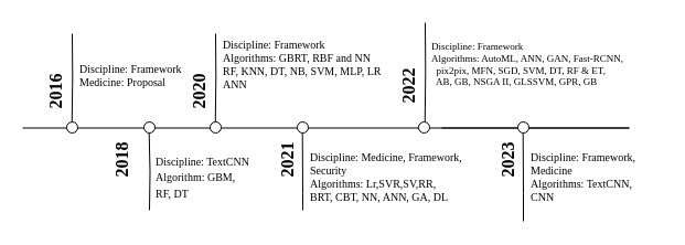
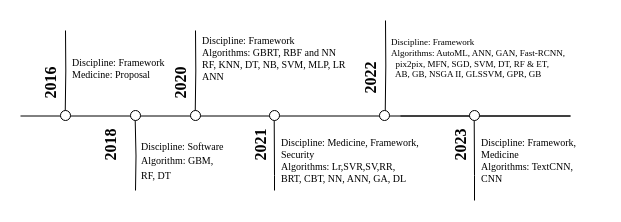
- <mxCell id="10" value="&lt;font style=&quot;font-size: 10px;&quot;&gt;Discipline: TextCNN&lt;br&gt;Algorithm: GBM,&lt;br&gt;RF, DT&lt;/font&gt;" style="text;html=1;align=left;verticalAlign=middle;resizable=0;points=[];autosize=1;strokeColor=none;fillColor=none;fontSize=12;fontFamily=Times New Roman;" parent="1" vertex="1"><mxGeometry x="139" y="130" width="110" height="60" as="geometry" /></mxCell>
+ <mxCell id="10" value="&lt;font style=&quot;font-size: 10px;&quot;&gt;Discipline: Software&lt;br&gt;Algorithm: GBM,&lt;br&gt;RF, DT&lt;/font&gt;" style="text;html=1;align=left;verticalAlign=middle;resizable=0;points=[];autosize=1;strokeColor=none;fillColor=none;fontSize=12;fontFamily=Times New Roman;" parent="1" vertex="1"><mxGeometry x="139" y="130" width="110" height="60" as="geometry" /></mxCell>
